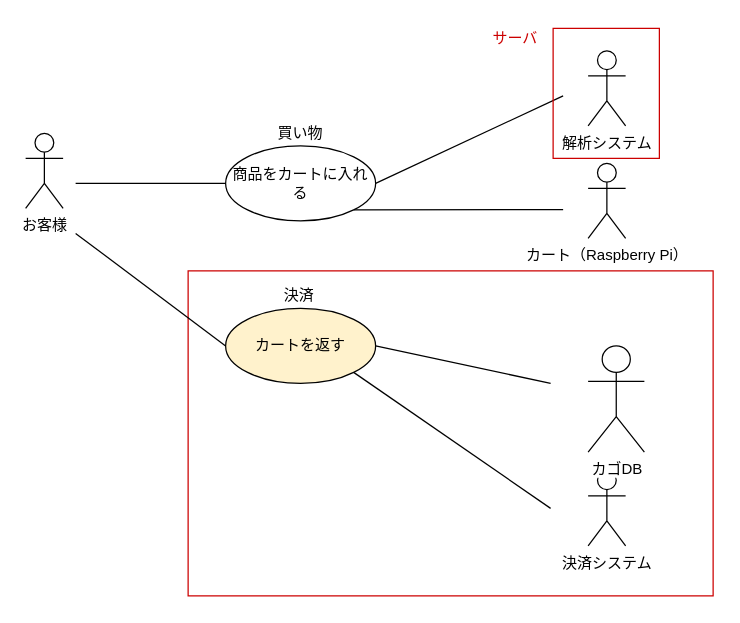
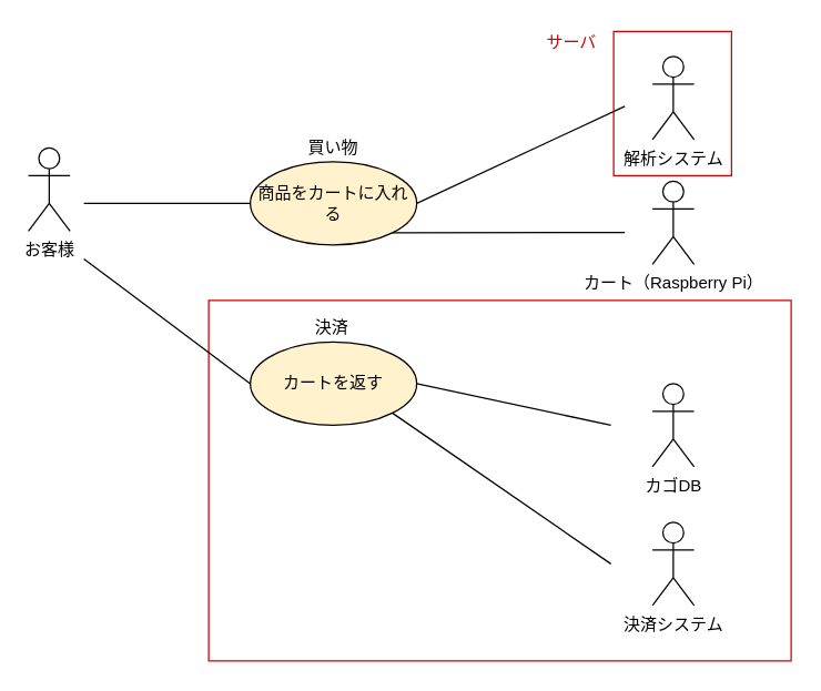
- <mxCell id="11" value="商品をカートに入れる" parent="1" style="ellipse;whiteSpace=wrap;html=1;" vertex="1"><mxGeometry as="geometry" x="180" y="116" width="120" height="60" /></mxCell>
+ <mxCell id="11" value="商品をカートに入れる" parent="1" style="ellipse;whiteSpace=wrap;html=1;fillColor=#fff2cc;" vertex="1"><mxGeometry as="geometry" x="180" y="116" width="120" height="60" /></mxCell>
- <mxCell id="15" value="カゴDB" parent="1" style="shape=umlActor;verticalLabelPosition=bottom;labelBackgroundColor=#ffffff;verticalAlign=top;html=1;outlineConnect=0;" vertex="1"><mxGeometry x="470" y="276" as="geometry" width="45" height="85" /></mxCell>
+ <mxCell id="15" value="カゴDB" parent="1" style="shape=umlActor;verticalLabelPosition=bottom;labelBackgroundColor=#ffffff;verticalAlign=top;html=1;outlineConnect=0;" vertex="1"><mxGeometry as="geometry" x="470" y="276" width="30" height="60" /></mxCell>
